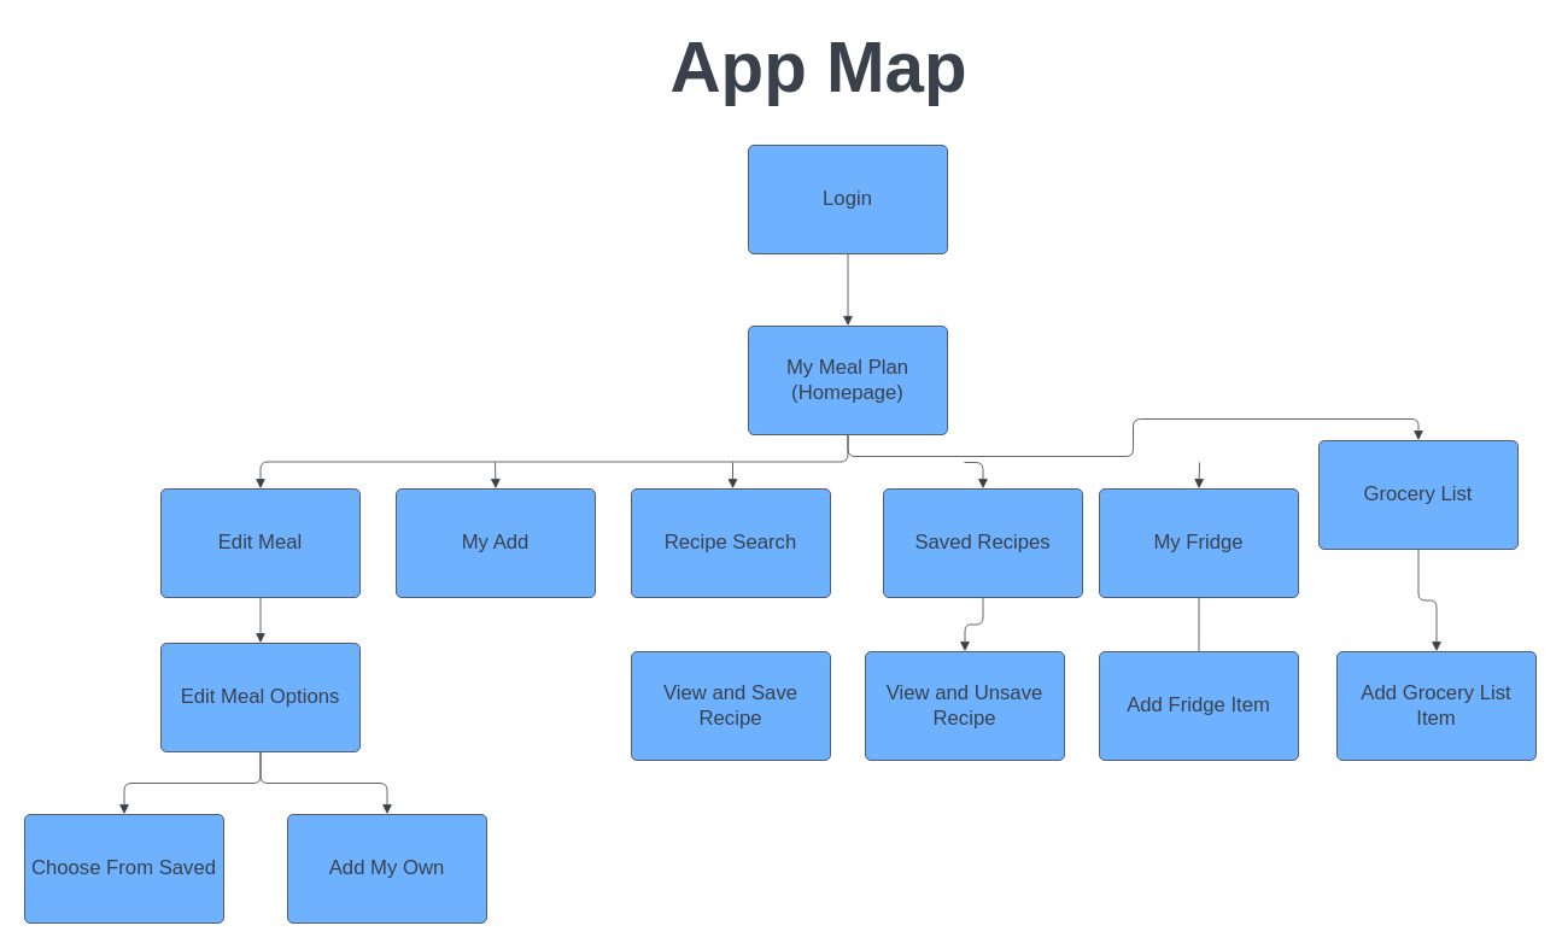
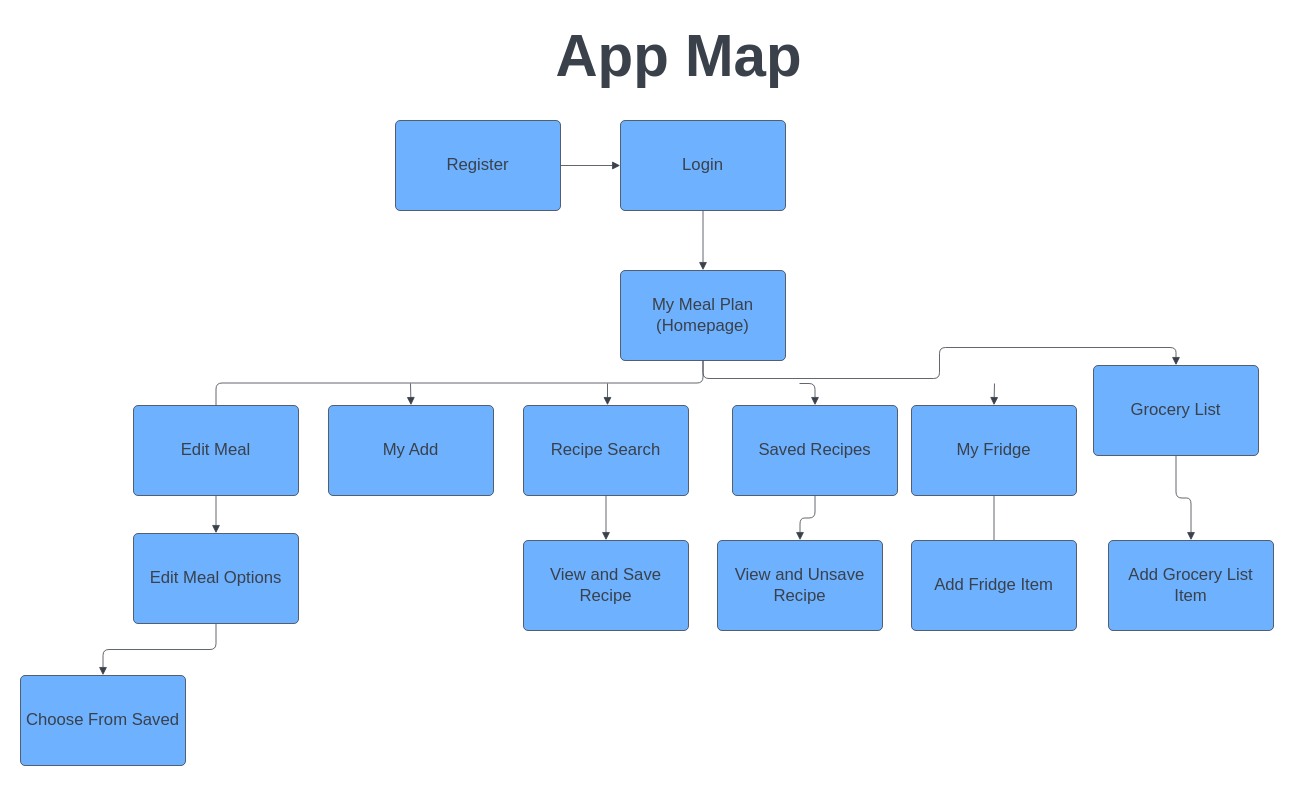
+ <mxCell id="3" value="Register" style="html=1;overflow=block;blockSpacing=1;whiteSpace=wrap;fontSize=16.7;fontColor=#3a414a;spacing=3.8;strokeColor=#3a414a;strokeOpacity=100;fillOpacity=100;rounded=1;absoluteArcSize=1;arcSize=9;fillColor=#6db1ff;strokeWidth=0.8;lucidId=vz.y1DvTpkcS;" vertex="1" parent="1"><mxGeometry x="395" y="120" width="165" height="90" as="geometry" /></mxCell>
+ <mxCell id="23" value="" style="html=1;jettySize=18;whiteSpace=wrap;fontSize=13;strokeColor=#3a414a;strokeOpacity=100;strokeWidth=0.8;rounded=1;arcSize=12;edgeStyle=orthogonalEdgeStyle;startArrow=none;endArrow=block;endFill=1;exitX=1.002;exitY=0.5;exitPerimeter=0;entryX=-0.002;entryY=0.5;entryPerimeter=0;lucidId=ei~y4QSGVabK;" edge="1" parent="1" source="3" target="20"><mxGeometry width="100" height="100" relative="1" as="geometry"><Array as="points" /></mxGeometry></mxCell>
- <mxCell id="6" value="" style="html=1;jettySize=18;whiteSpace=wrap;fontSize=13;strokeColor=#3a414a;strokeOpacity=100;strokeWidth=0.8;rounded=1;arcSize=12;edgeStyle=orthogonalEdgeStyle;startArrow=none;endArrow=block;endFill=1;exitX=0.5;exitY=1.004;exitPerimeter=0;entryX=0.5;entryY=-0.004;entryPerimeter=0;lucidId=oF.yP5Bwtzsj;" edge="1" parent="1" source="4" target="5"><mxGeometry width="100" height="100" relative="1" as="geometry"><Array as="points" /></mxGeometry></mxCell>
+ <mxCell id="6" value="" style="html=1;jettySize=18;whiteSpace=wrap;fontSize=13;strokeColor=#3a414a;strokeOpacity=100;strokeWidth=0.8;rounded=1;arcSize=12;edgeStyle=orthogonalEdgeStyle;startArrow=none;endArrow=none;endFill=1;exitX=0.5;exitY=1.004;exitPerimeter=0;entryX=0.5;entryY=-0.004;entryPerimeter=0;lucidId=oF.yP5Bwtzsj;" edge="1" parent="1" source="4" target="5"><mxGeometry width="100" height="100" relative="1" as="geometry"><Array as="points" /></mxGeometry></mxCell>
+ <mxCell id="29" value="" style="html=1;jettySize=18;whiteSpace=wrap;fontSize=13;strokeColor=#3a414a;strokeOpacity=100;strokeWidth=0.8;rounded=1;arcSize=12;edgeStyle=orthogonalEdgeStyle;startArrow=none;endArrow=block;endFill=1;exitX=0.5;exitY=1.004;exitPerimeter=0;entryX=0.5;entryY=-0.004;entryPerimeter=0;lucidId=gLrz30_UyYU8;" edge="1" parent="1" source="14" target="28"><mxGeometry width="100" height="100" relative="1" as="geometry"><Array as="points" /></mxGeometry></mxCell>
- <mxCell id="10" value="" style="html=1;jettySize=18;whiteSpace=wrap;fontSize=13;strokeColor=#3a414a;strokeOpacity=100;strokeWidth=0.8;rounded=1;arcSize=12;edgeStyle=orthogonalEdgeStyle;startArrow=none;endArrow=block;endFill=1;exitX=0.5;exitY=1.004;exitPerimeter=0;entryX=0.5;entryY=-0.004;entryPerimeter=0;lucidId=JQ.yAXoub2bA;" edge="1" parent="1" source="26" target="8"><mxGeometry width="100" height="100" relative="1" as="geometry"><Array as="points" /></mxGeometry></mxCell>
- <mxCell id="8" value="Add My Own" style="html=1;overflow=block;blockSpacing=1;whiteSpace=wrap;fontSize=16.7;fontColor=#3a414a;spacing=3.8;strokeColor=#3a414a;strokeOpacity=100;fillOpacity=100;rounded=1;absoluteArcSize=1;arcSize=9;fillColor=#6db1ff;strokeWidth=0.8;lucidId=mM.yX-7evmpL;" vertex="1" parent="1"><mxGeometry x="238" y="675" width="165" height="90" as="geometry" /></mxCell>
